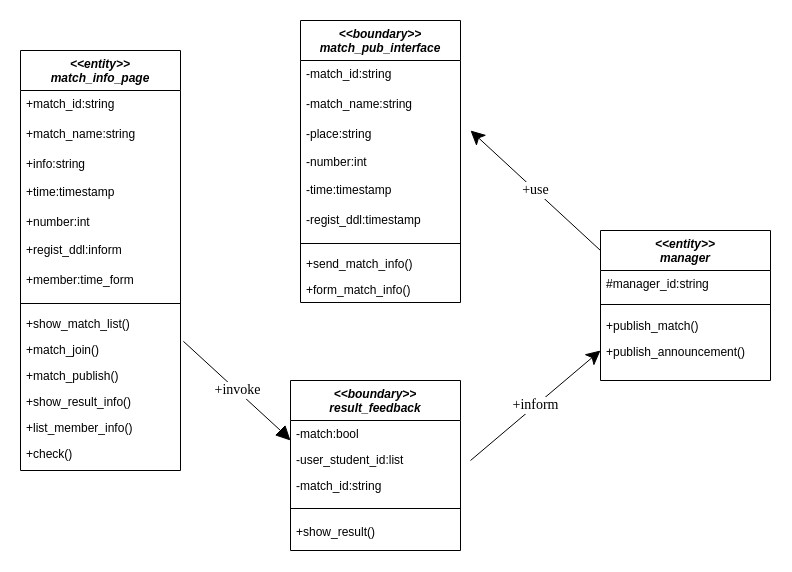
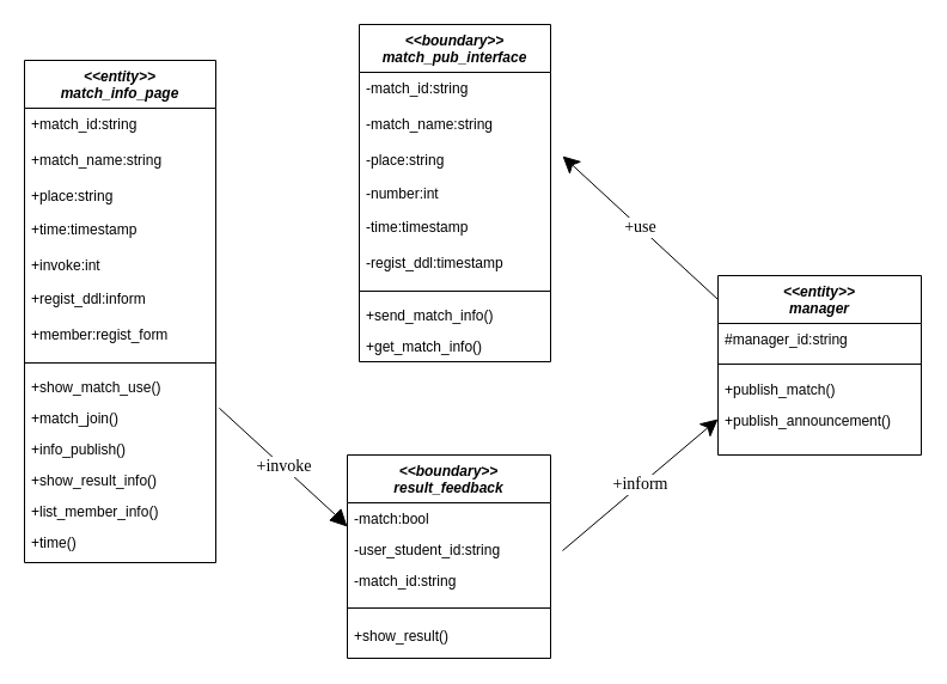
- <mxCell id="5" value="+info:string" style="text;align=left;verticalAlign=top;spacingLeft=4;spacingRight=4;overflow=hidden;rotatable=0;points=[[0,0.5],[1,0.5]];portConstraint=eastwest;rounded=0;shadow=0;html=0;" parent="2" vertex="1"><mxGeometry y="100" width="160" height="28" as="geometry" /></mxCell>
+ <mxCell id="5" value="+place:string" style="text;align=left;verticalAlign=top;spacingLeft=4;spacingRight=4;overflow=hidden;rotatable=0;points=[[0,0.5],[1,0.5]];portConstraint=eastwest;rounded=0;shadow=0;html=0;" parent="2" vertex="1"><mxGeometry y="100" width="160" height="28" as="geometry" /></mxCell>
- <mxCell id="7" value="+number:int" style="text;align=left;verticalAlign=top;spacingLeft=4;spacingRight=4;overflow=hidden;rotatable=0;points=[[0,0.5],[1,0.5]];portConstraint=eastwest;rounded=0;shadow=0;html=0;" parent="2" vertex="1"><mxGeometry y="158" width="160" height="28" as="geometry" /></mxCell>
+ <mxCell id="7" value="+invoke:int" style="text;align=left;verticalAlign=top;spacingLeft=4;spacingRight=4;overflow=hidden;rotatable=0;points=[[0,0.5],[1,0.5]];portConstraint=eastwest;rounded=0;shadow=0;html=0;" parent="2" vertex="1"><mxGeometry y="158" width="160" height="28" as="geometry" /></mxCell>
- <mxCell id="9" value="+member:time_form" style="text;align=left;verticalAlign=top;spacingLeft=4;spacingRight=4;overflow=hidden;rotatable=0;points=[[0,0.5],[1,0.5]];portConstraint=eastwest;rounded=0;shadow=0;html=0;" parent="2" vertex="1"><mxGeometry y="216" width="160" height="30" as="geometry" /></mxCell>
+ <mxCell id="9" value="+member:regist_form" style="text;align=left;verticalAlign=top;spacingLeft=4;spacingRight=4;overflow=hidden;rotatable=0;points=[[0,0.5],[1,0.5]];portConstraint=eastwest;rounded=0;shadow=0;html=0;" parent="2" vertex="1"><mxGeometry y="216" width="160" height="30" as="geometry" /></mxCell>
- <mxCell id="27" value="+form_match_info()" style="text;align=left;verticalAlign=top;spacingLeft=4;spacingRight=4;overflow=hidden;rotatable=0;points=[[0,0.5],[1,0.5]];portConstraint=eastwest;" parent="18" vertex="1"><mxGeometry y="256" width="160" height="26" as="geometry" /></mxCell>
+ <mxCell id="27" value="+get_match_info()" style="text;align=left;verticalAlign=top;spacingLeft=4;spacingRight=4;overflow=hidden;rotatable=0;points=[[0,0.5],[1,0.5]];portConstraint=eastwest;" parent="18" vertex="1"><mxGeometry y="256" width="160" height="26" as="geometry" /></mxCell>
- <mxCell id="11" value="+show_match_list()" style="text;align=left;verticalAlign=top;spacingLeft=4;spacingRight=4;overflow=hidden;rotatable=0;points=[[0,0.5],[1,0.5]];portConstraint=eastwest;" parent="2" vertex="1"><mxGeometry y="260" width="160" height="26" as="geometry" /></mxCell>
+ <mxCell id="11" value="+show_match_use()" style="text;align=left;verticalAlign=top;spacingLeft=4;spacingRight=4;overflow=hidden;rotatable=0;points=[[0,0.5],[1,0.5]];portConstraint=eastwest;" parent="2" vertex="1"><mxGeometry y="260" width="160" height="26" as="geometry" /></mxCell>
- <mxCell id="13" value="+match_publish()" style="text;align=left;verticalAlign=top;spacingLeft=4;spacingRight=4;overflow=hidden;rotatable=0;points=[[0,0.5],[1,0.5]];portConstraint=eastwest;" parent="2" vertex="1"><mxGeometry y="312" width="160" height="26" as="geometry" /></mxCell>
+ <mxCell id="13" value="+info_publish()" style="text;align=left;verticalAlign=top;spacingLeft=4;spacingRight=4;overflow=hidden;rotatable=0;points=[[0,0.5],[1,0.5]];portConstraint=eastwest;" parent="2" vertex="1"><mxGeometry y="312" width="160" height="26" as="geometry" /></mxCell>
- <mxCell id="16" value="+check()" style="text;align=left;verticalAlign=top;spacingLeft=4;spacingRight=4;overflow=hidden;rotatable=0;points=[[0,0.5],[1,0.5]];portConstraint=eastwest;" parent="2" vertex="1"><mxGeometry y="390" width="160" height="26" as="geometry" /></mxCell>
+ <mxCell id="16" value="+time()" style="text;align=left;verticalAlign=top;spacingLeft=4;spacingRight=4;overflow=hidden;rotatable=0;points=[[0,0.5],[1,0.5]];portConstraint=eastwest;" parent="2" vertex="1"><mxGeometry y="390" width="160" height="26" as="geometry" /></mxCell>
- <mxCell id="30" value="-user_student_id:list" style="text;align=left;verticalAlign=top;spacingLeft=4;spacingRight=4;overflow=hidden;rotatable=0;points=[[0,0.5],[1,0.5]];portConstraint=eastwest;rounded=0;shadow=0;html=0;" parent="28" vertex="1"><mxGeometry y="66" width="170" height="26" as="geometry" /></mxCell>
+ <mxCell id="30" value="-user_student_id:string" style="text;align=left;verticalAlign=top;spacingLeft=4;spacingRight=4;overflow=hidden;rotatable=0;points=[[0,0.5],[1,0.5]];portConstraint=eastwest;rounded=0;shadow=0;html=0;" parent="28" vertex="1"><mxGeometry y="66" width="170" height="26" as="geometry" /></mxCell>
